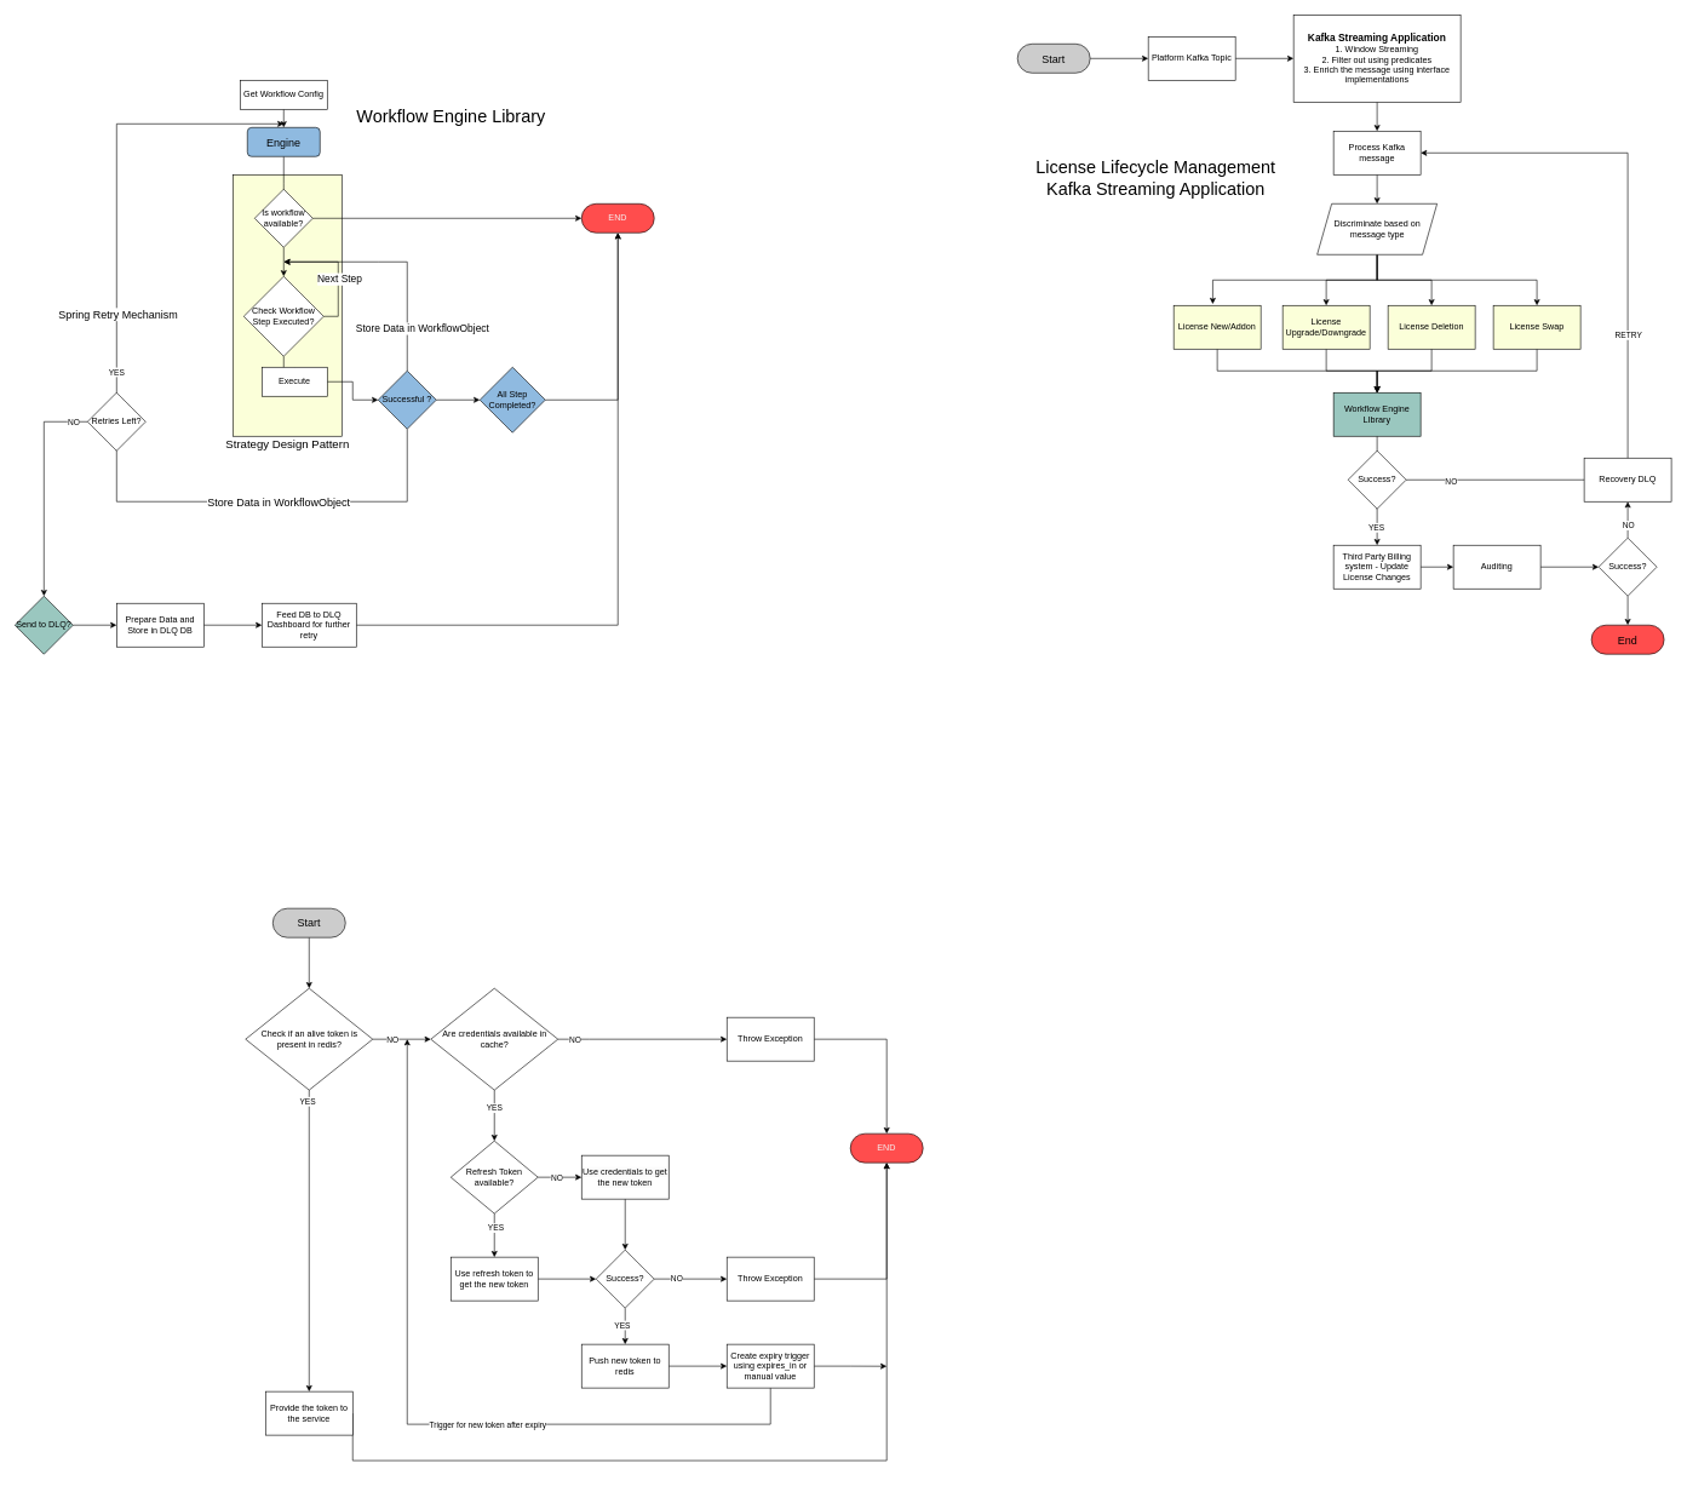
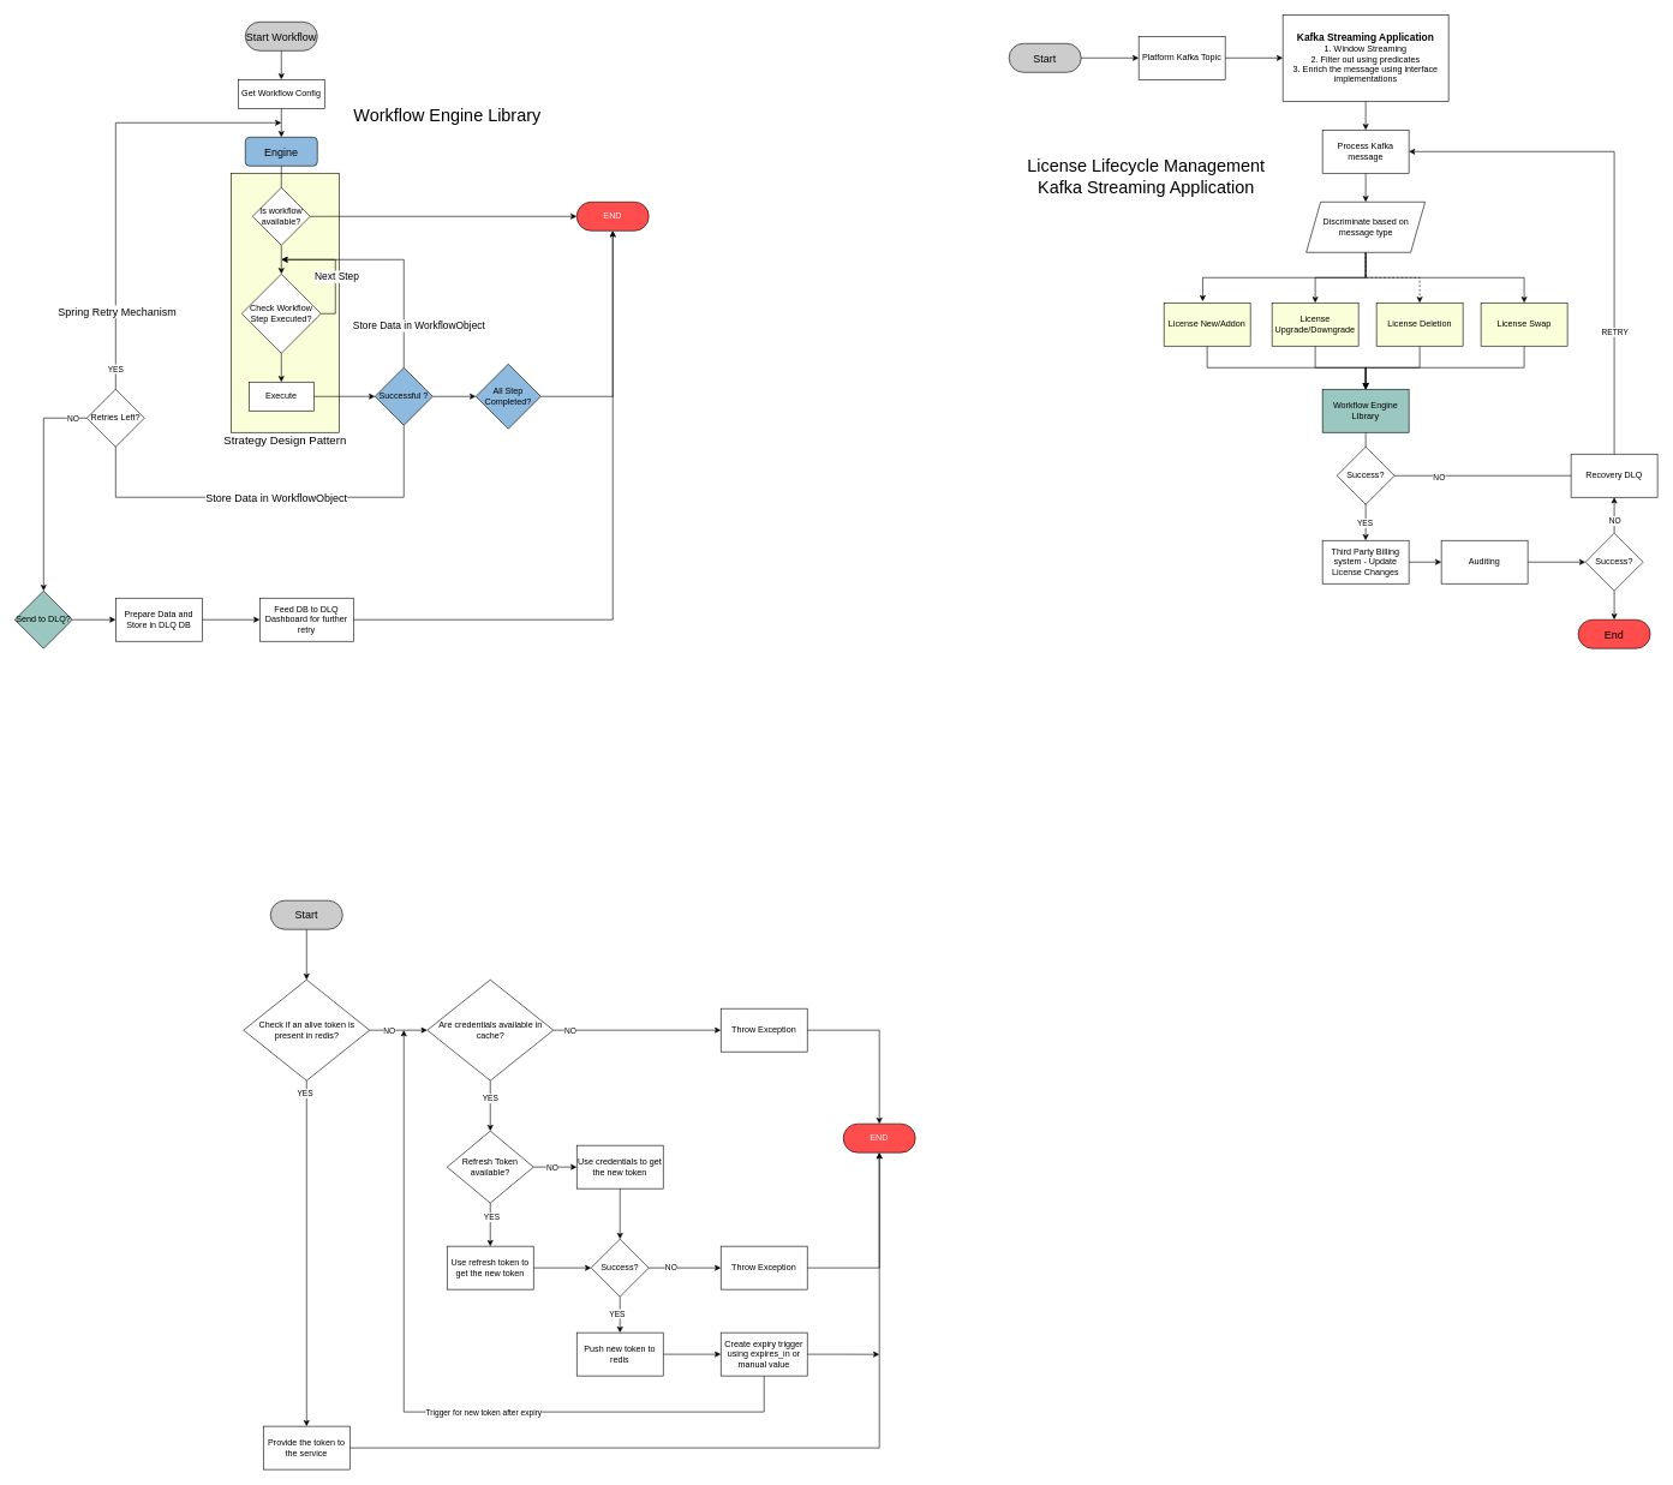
+ <mxCell id="9" value="Start Workflow" style="rounded=1;whiteSpace=wrap;html=1;arcSize=50;fillColor=#CCCCCC;fontSize=15;" parent="1" vertex="1"><mxGeometry x="340" y="30" width="100" height="40" as="geometry" /></mxCell>
+ <mxCell id="10" value="" style="edgeStyle=orthogonalEdgeStyle;rounded=0;orthogonalLoop=1;jettySize=auto;html=1;exitX=0.5;exitY=1;exitDx=0;exitDy=0;entryX=0.5;entryY=0;entryDx=0;entryDy=0;" parent="1" source="9" target="11" edge="1"><mxGeometry relative="1" as="geometry"><mxPoint x="390" y="70" as="sourcePoint" /><mxPoint x="390" y="210" as="targetPoint" /></mxGeometry></mxCell>
- <mxCell id="4" value="Engine" style="rounded=1;whiteSpace=wrap;html=1;fillColor=#8FBAE0;fontSize=15;" parent="1" vertex="1"><mxGeometry x="340" y="175" width="100" height="40" as="geometry" /></mxCell>
+ <mxCell id="4" value="Engine" style="rounded=1;whiteSpace=wrap;html=1;fillColor=#8FBAE0;fontSize=15;" parent="1" vertex="1"><mxGeometry x="340" y="190" width="100" height="40" as="geometry" /></mxCell>
- <mxCell id="50" style="edgeStyle=orthogonalEdgeStyle;rounded=0;orthogonalLoop=1;jettySize=auto;html=1;exitX=0.5;exitY=1;exitDx=0;exitDy=0;entryX=0.5;entryY=0;entryDx=0;entryDy=0;" edge="1" parent="1" source="52" target="58"><mxGeometry relative="1" as="geometry" /></mxCell>
+ <mxCell id="50" style="edgeStyle=orthogonalEdgeStyle;rounded=0;orthogonalLoop=1;jettySize=auto;html=1;exitX=0.5;exitY=1;exitDx=0;exitDy=0;entryX=0.5;entryY=0;entryDx=0;entryDy=0;dashed=1;" edge="1" parent="1" source="52" target="58"><mxGeometry relative="1" as="geometry" /></mxCell>
- <mxCell id="18" value="Execute" style="whiteSpace=wrap;html=1;" parent="1" vertex="1"><mxGeometry x="360" y="505" width="90" height="40" as="geometry" /></mxCell>
+ <mxCell id="18" value="Execute" style="whiteSpace=wrap;html=1;" parent="1" vertex="1"><mxGeometry x="345" y="530" width="90" height="40" as="geometry" /></mxCell>
- <mxCell id="95" value="Provide the token to the service" style="whiteSpace=wrap;html=1;" vertex="1" parent="1"><mxGeometry x="365" y="1915" width="120" height="60" as="geometry" /></mxCell>
+ <mxCell id="95" value="Provide the token to the service" style="whiteSpace=wrap;html=1;" vertex="1" parent="1"><mxGeometry x="365" y="1980" width="120" height="60" as="geometry" /></mxCell>
